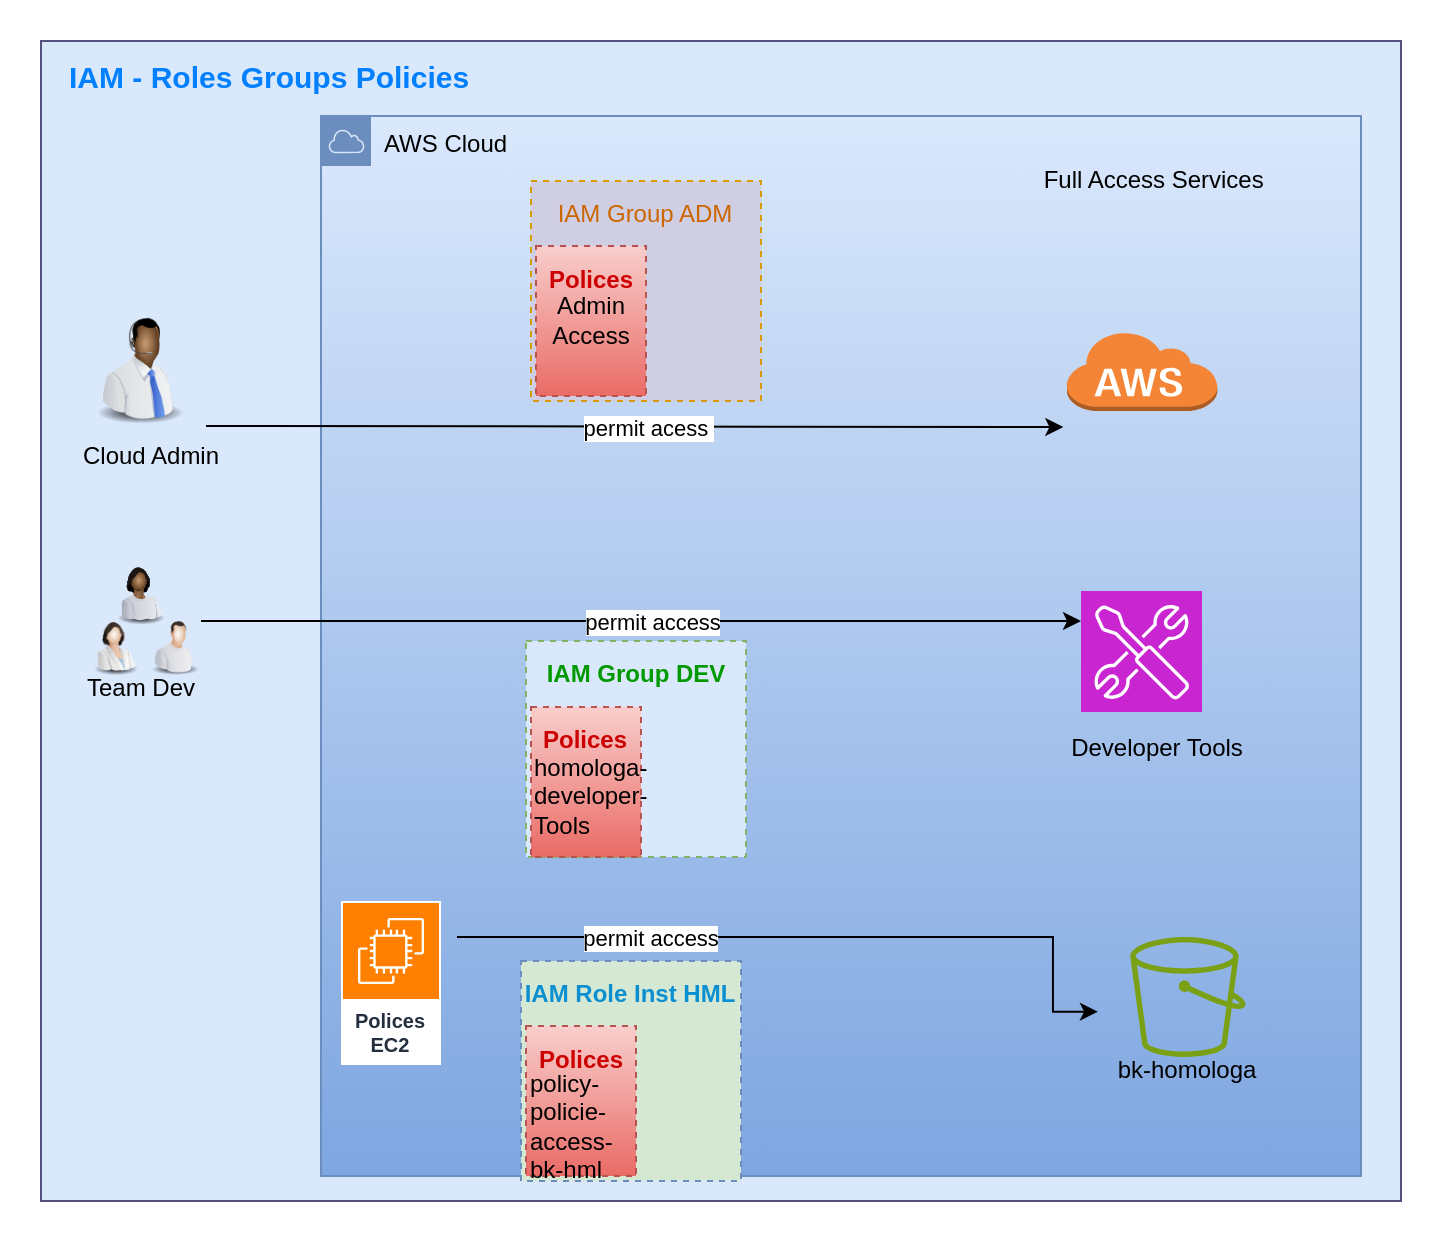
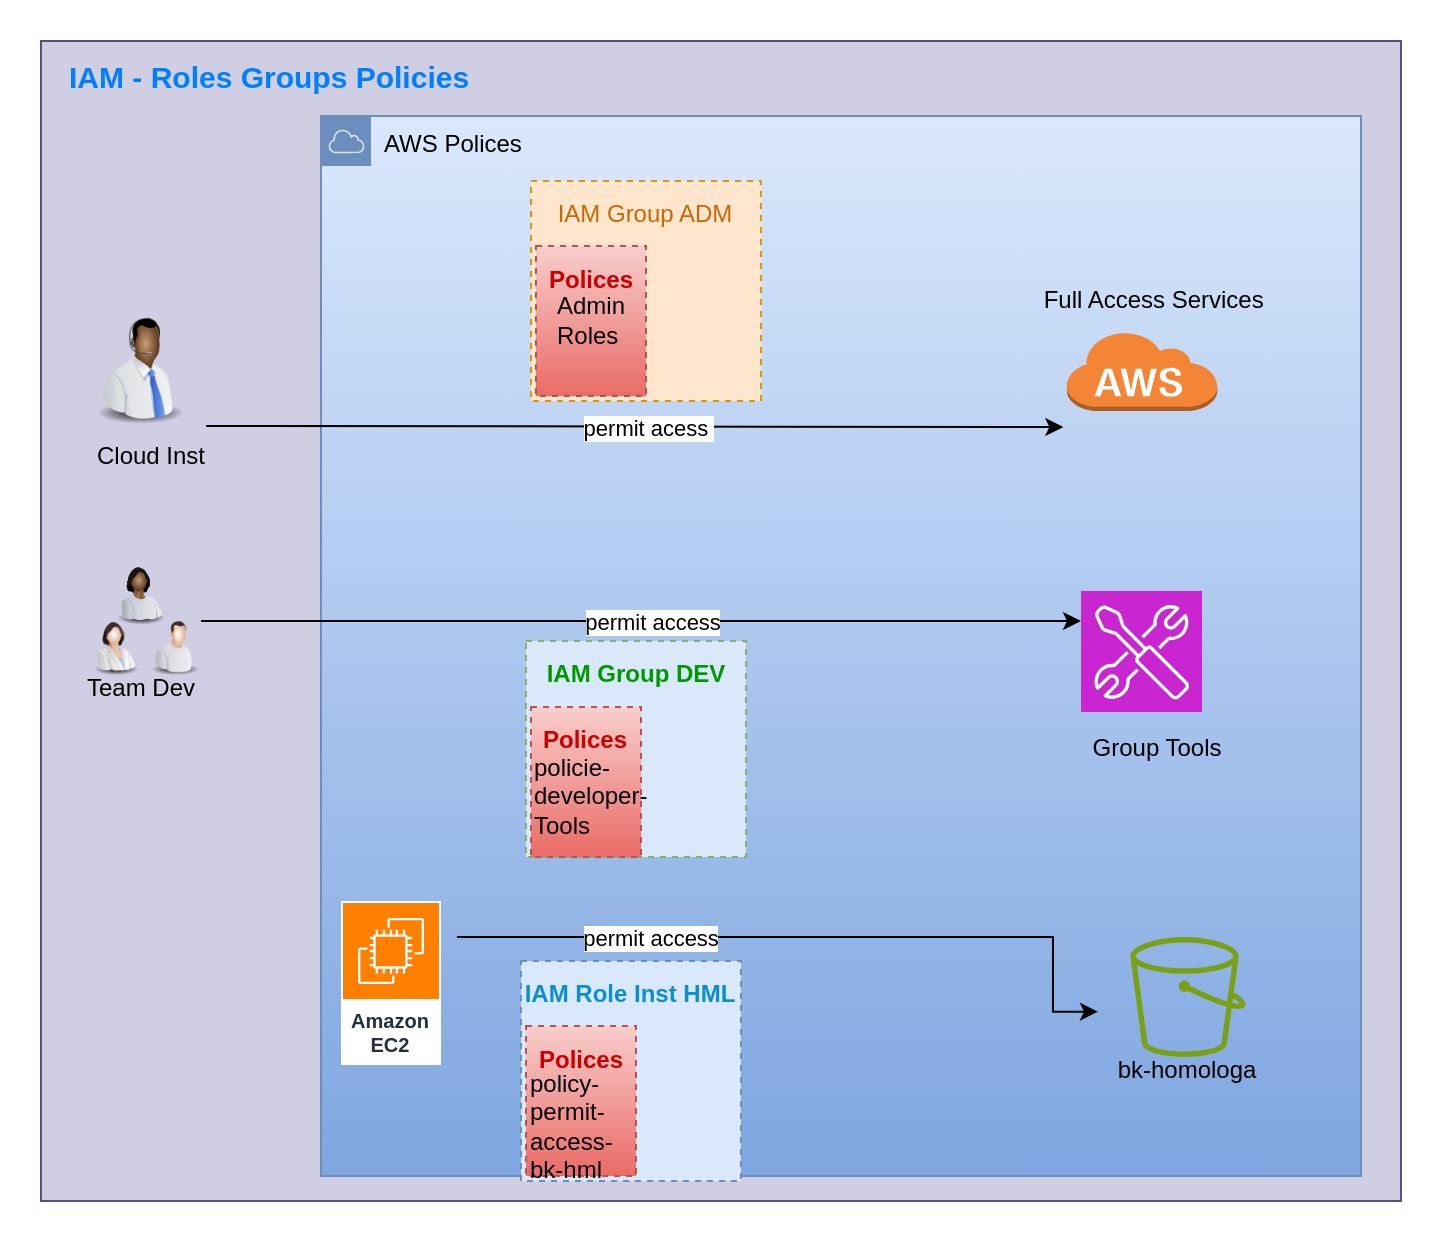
- <mxCell id="2" value="&lt;font color=&quot;#007fff&quot;&gt;&amp;nbsp; &amp;nbsp;IAM - Roles Groups Policies&lt;/font&gt;" style="outlineConnect=0;html=1;whiteSpace=wrap;fontSize=15;fontStyle=1;verticalAlign=top;align=left;dashed=0;spacingTop=3;fillColor=#dae8fc;strokeColor=#56517e;" vertex="1" parent="1"><mxGeometry x="20" y="20" width="680" height="580" as="geometry" /></mxCell>
+ <mxCell id="2" value="&lt;font color=&quot;#007fff&quot;&gt;&amp;nbsp; &amp;nbsp;IAM - Roles Groups Policies&lt;/font&gt;" style="outlineConnect=0;html=1;whiteSpace=wrap;fontSize=15;fontStyle=1;verticalAlign=top;align=left;dashed=0;spacingTop=3;fillColor=#d0cee2;strokeColor=#56517e;" vertex="1" parent="1"><mxGeometry x="20" y="20" width="680" height="580" as="geometry" /></mxCell>
- <mxCell id="3" value="AWS Cloud" style="sketch=0;outlineConnect=0;html=1;whiteSpace=wrap;fontSize=12;fontStyle=0;shape=mxgraph.aws4.group;grIcon=mxgraph.aws4.group_aws_cloud;verticalAlign=top;align=left;spacingLeft=30;dashed=0;fillColor=#dae8fc;gradientColor=#7ea6e0;strokeColor=#6c8ebf;" vertex="1" parent="1"><mxGeometry x="160" y="57.5" width="520" height="530" as="geometry" /></mxCell>
+ <mxCell id="3" value="AWS Polices" style="sketch=0;outlineConnect=0;html=1;whiteSpace=wrap;fontSize=12;fontStyle=0;shape=mxgraph.aws4.group;grIcon=mxgraph.aws4.group_aws_cloud;verticalAlign=top;align=left;spacingLeft=30;dashed=0;fillColor=#dae8fc;gradientColor=#7ea6e0;strokeColor=#6c8ebf;" vertex="1" parent="1"><mxGeometry x="160" y="57.5" width="520" height="530" as="geometry" /></mxCell>
- <mxCell id="12" value="Full Access Services&amp;nbsp;" style="text;html=1;align=center;verticalAlign=middle;resizable=0;points=[];autosize=1;strokeColor=none;fillColor=none;" vertex="1" parent="1"><mxGeometry x="507.92" y="75" width="140" height="30" as="geometry" /></mxCell>
+ <mxCell id="12" value="Full Access Services&amp;nbsp;" style="text;html=1;align=center;verticalAlign=middle;resizable=0;points=[];autosize=1;strokeColor=none;fillColor=none;" vertex="1" parent="1"><mxGeometry x="507.92" y="135" width="140" height="30" as="geometry" /></mxCell>
- <mxCell id="5" value="IAM Group ADM" style="outlineConnect=0;html=1;whiteSpace=wrap;fontSize=12;fontStyle=0;verticalAlign=top;align=center;dashed=1;spacingTop=3;fillColor=#d0cee2;strokeColor=#d79b00;fontColor=#CC6600;" vertex="1" parent="1"><mxGeometry x="265" y="90" width="115" height="110" as="geometry" /></mxCell>
+ <mxCell id="5" value="IAM Group ADM" style="outlineConnect=0;html=1;whiteSpace=wrap;fontSize=12;fontStyle=0;verticalAlign=top;align=center;dashed=1;spacingTop=3;fillColor=#ffe6cc;strokeColor=#d79b00;fontColor=#CC6600;" vertex="1" parent="1"><mxGeometry x="265" y="90" width="115" height="110" as="geometry" /></mxCell>
- <mxCell id="19" value="&lt;font style=&quot;font-size: 12px;&quot;&gt;Admin&lt;/font&gt;&lt;div style=&quot;text-align: left;&quot;&gt;&lt;font style=&quot;font-size: 12px;&quot;&gt;Access&lt;/font&gt;&lt;/div&gt;" style="text;html=1;align=center;verticalAlign=middle;resizable=0;points=[];autosize=1;strokeColor=none;fillColor=none;" vertex="1" parent="1"><mxGeometry x="265" y="140" width="60" height="40" as="geometry" /></mxCell>
+ <mxCell id="19" value="&lt;font style=&quot;font-size: 12px;&quot;&gt;Admin&lt;/font&gt;&lt;div style=&quot;text-align: left;&quot;&gt;&lt;font style=&quot;font-size: 12px;&quot;&gt;Roles&lt;/font&gt;&lt;/div&gt;" style="text;html=1;align=center;verticalAlign=middle;resizable=0;points=[];autosize=1;strokeColor=none;fillColor=none;" vertex="1" parent="1"><mxGeometry x="265" y="140" width="60" height="40" as="geometry" /></mxCell>
- <mxCell id="30" value="Cloud Admin" style="text;html=1;align=center;verticalAlign=middle;resizable=0;points=[];autosize=1;strokeColor=none;fillColor=none;" vertex="1" parent="1"><mxGeometry x="30" y="212.5" width="90" height="30" as="geometry" /></mxCell>
+ <mxCell id="30" value="Cloud Inst" style="text;html=1;align=center;verticalAlign=middle;resizable=0;points=[];autosize=1;strokeColor=none;fillColor=none;" vertex="1" parent="1"><mxGeometry x="30" y="212.5" width="90" height="30" as="geometry" /></mxCell>
- <mxCell id="20" value="Developer Tools" style="text;html=1;align=center;verticalAlign=middle;resizable=0;points=[];autosize=1;strokeColor=none;fillColor=none;" vertex="1" parent="1"><mxGeometry x="522.92" y="359" width="110" height="30" as="geometry" /></mxCell>
+ <mxCell id="20" value="Group Tools" style="text;html=1;align=center;verticalAlign=middle;resizable=0;points=[];autosize=1;strokeColor=none;fillColor=none;" vertex="1" parent="1"><mxGeometry x="522.92" y="359" width="110" height="30" as="geometry" /></mxCell>
- <mxCell id="21" value="homologa-&lt;div&gt;developer-&amp;nbsp;&lt;div&gt;Tools&lt;/div&gt;&lt;/div&gt;" style="text;html=1;align=left;verticalAlign=middle;resizable=0;points=[];autosize=1;strokeColor=none;fillColor=none;" vertex="1" parent="1"><mxGeometry x="265" y="368" width="80" height="60" as="geometry" /></mxCell>
+ <mxCell id="21" value="policie-&lt;div&gt;developer-&amp;nbsp;&lt;div&gt;Tools&lt;/div&gt;&lt;/div&gt;" style="text;html=1;align=left;verticalAlign=middle;resizable=0;points=[];autosize=1;strokeColor=none;fillColor=none;" vertex="1" parent="1"><mxGeometry x="265" y="368" width="80" height="60" as="geometry" /></mxCell>
- <mxCell id="6" value="&lt;b&gt;&lt;font color=&quot;#0a8fd1&quot;&gt;IAM Role Inst HML&lt;/font&gt;&lt;/b&gt;" style="outlineConnect=0;html=1;whiteSpace=wrap;fontSize=12;fontStyle=0;strokeColor=#6c8ebf;fillColor=#d5e8d4;verticalAlign=top;align=center;dashed=1;spacingTop=3;" vertex="1" parent="1"><mxGeometry x="260" y="480" width="110" height="110" as="geometry" /></mxCell>
+ <mxCell id="6" value="&lt;b&gt;&lt;font color=&quot;#0a8fd1&quot;&gt;IAM Role Inst HML&lt;/font&gt;&lt;/b&gt;" style="outlineConnect=0;html=1;whiteSpace=wrap;fontSize=12;fontStyle=0;strokeColor=#6c8ebf;fillColor=#dae8fc;verticalAlign=top;align=center;dashed=1;spacingTop=3;" vertex="1" parent="1"><mxGeometry x="260" y="480" width="110" height="110" as="geometry" /></mxCell>
- <mxCell id="32" value="Polices EC2" style="sketch=0;outlineConnect=0;fontColor=#232F3E;gradientColor=none;strokeColor=#ffffff;fillColor=#FF8000;dashed=0;verticalLabelPosition=middle;verticalAlign=bottom;align=center;html=1;whiteSpace=wrap;fontSize=10;fontStyle=1;spacing=3;shape=mxgraph.aws4.productIcon;prIcon=mxgraph.aws4.ec2;" vertex="1" parent="1"><mxGeometry x="170" y="450" width="50" height="82" as="geometry" /></mxCell>
+ <mxCell id="32" value="Amazon EC2" style="sketch=0;outlineConnect=0;fontColor=#232F3E;gradientColor=none;strokeColor=#ffffff;fillColor=#FF8000;dashed=0;verticalLabelPosition=middle;verticalAlign=bottom;align=center;html=1;whiteSpace=wrap;fontSize=10;fontStyle=1;spacing=3;shape=mxgraph.aws4.productIcon;prIcon=mxgraph.aws4.ec2;" vertex="1" parent="1"><mxGeometry x="170" y="450" width="50" height="82" as="geometry" /></mxCell>
- <mxCell id="18" value="policy-&lt;div&gt;policie-&lt;div&gt;access-&lt;/div&gt;&lt;div&gt;&lt;span style=&quot;background-color: initial;&quot;&gt;bk-hml&lt;/span&gt;&lt;/div&gt;&lt;/div&gt;" style="text;html=1;align=left;verticalAlign=middle;resizable=0;points=[];autosize=1;strokeColor=none;fillColor=none;" vertex="1" parent="1"><mxGeometry x="262.5" y="528" width="60" height="70" as="geometry" /></mxCell>
+ <mxCell id="18" value="policy-&lt;div&gt;permit-&lt;div&gt;access-&lt;/div&gt;&lt;div&gt;&lt;span style=&quot;background-color: initial;&quot;&gt;bk-hml&lt;/span&gt;&lt;/div&gt;&lt;/div&gt;" style="text;html=1;align=left;verticalAlign=middle;resizable=0;points=[];autosize=1;strokeColor=none;fillColor=none;" vertex="1" parent="1"><mxGeometry x="262.5" y="528" width="60" height="70" as="geometry" /></mxCell>
